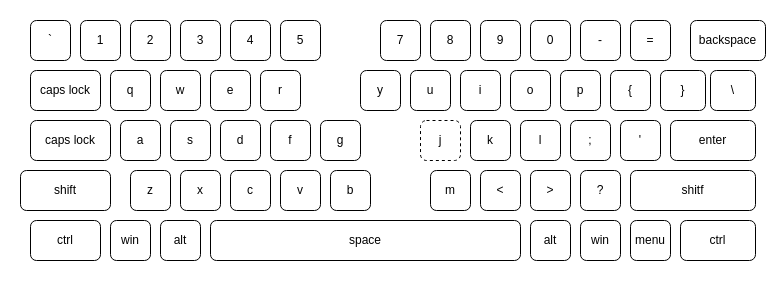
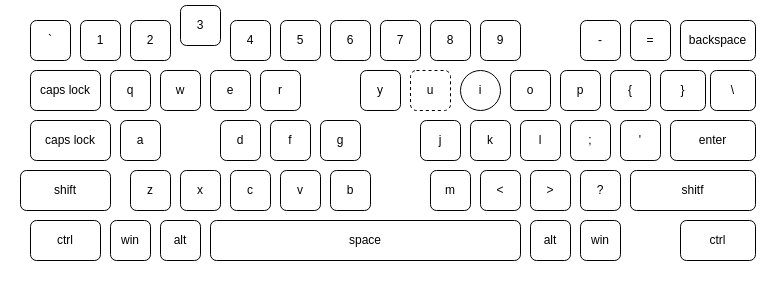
- <mxCell id="57" value="3" style="rounded=1;whiteSpace=wrap;html=1;" vertex="1" parent="1"><mxGeometry x="180" y="20" width="40" height="40" as="geometry" /></mxCell>
+ <mxCell id="57" value="3" style="rounded=1;whiteSpace=wrap;html=1;" vertex="1" parent="1"><mxGeometry x="180" y="5" width="40" height="40" as="geometry" /></mxCell>
+ <mxCell id="56" value="6" style="rounded=1;whiteSpace=wrap;html=1;" vertex="1" parent="1"><mxGeometry x="330" y="20" width="40" height="40" as="geometry" /></mxCell>
- <mxCell id="58" value="0" style="rounded=1;whiteSpace=wrap;html=1;" vertex="1" parent="1"><mxGeometry x="530" y="20" width="40" height="40" as="geometry" /></mxCell>
- <mxCell id="48" value="backspace" style="rounded=1;whiteSpace=wrap;html=1;" vertex="1" parent="1"><mxGeometry x="690" y="20" width="75" height="40" as="geometry" /></mxCell>
+ <mxCell id="48" value="backspace" style="rounded=1;whiteSpace=wrap;html=1;" vertex="1" parent="1"><mxGeometry x="680" y="20" width="75" height="40" as="geometry" /></mxCell>
- <mxCell id="38" value="u" style="rounded=1;whiteSpace=wrap;html=1;" vertex="1" parent="1"><mxGeometry x="410" y="70" width="40" height="40" as="geometry" /></mxCell>
+ <mxCell id="38" value="u" style="rounded=1;whiteSpace=wrap;html=1;dashed=1;" vertex="1" parent="1"><mxGeometry x="410" y="70" width="40" height="40" as="geometry" /></mxCell>
- <mxCell id="37" value="i" style="rounded=1;whiteSpace=wrap;html=1;" vertex="1" parent="1"><mxGeometry x="460" y="70" width="40" height="40" as="geometry" /></mxCell>
+ <mxCell id="37" value="i" style="ellipse;whiteSpace=wrap;html=1;" vertex="1" parent="1"><mxGeometry x="460" y="70" width="40" height="40" as="geometry" /></mxCell>
- <mxCell id="28" value="s" style="rounded=1;whiteSpace=wrap;html=1;" vertex="1" parent="1"><mxGeometry x="170" y="120" width="40" height="40" as="geometry" /></mxCell>
- <mxCell id="24" value="j" style="rounded=1;whiteSpace=wrap;html=1;dashed=1;" vertex="1" parent="1"><mxGeometry x="420" y="120" width="40" height="40" as="geometry" /></mxCell>
+ <mxCell id="24" value="j" style="rounded=1;whiteSpace=wrap;html=1;" vertex="1" parent="1"><mxGeometry x="420" y="120" width="40" height="40" as="geometry" /></mxCell>
- <mxCell id="4" value="menu" style="rounded=1;whiteSpace=wrap;html=1;" vertex="1" parent="1"><mxGeometry x="630" y="220" width="40" height="40" as="geometry" /></mxCell>
